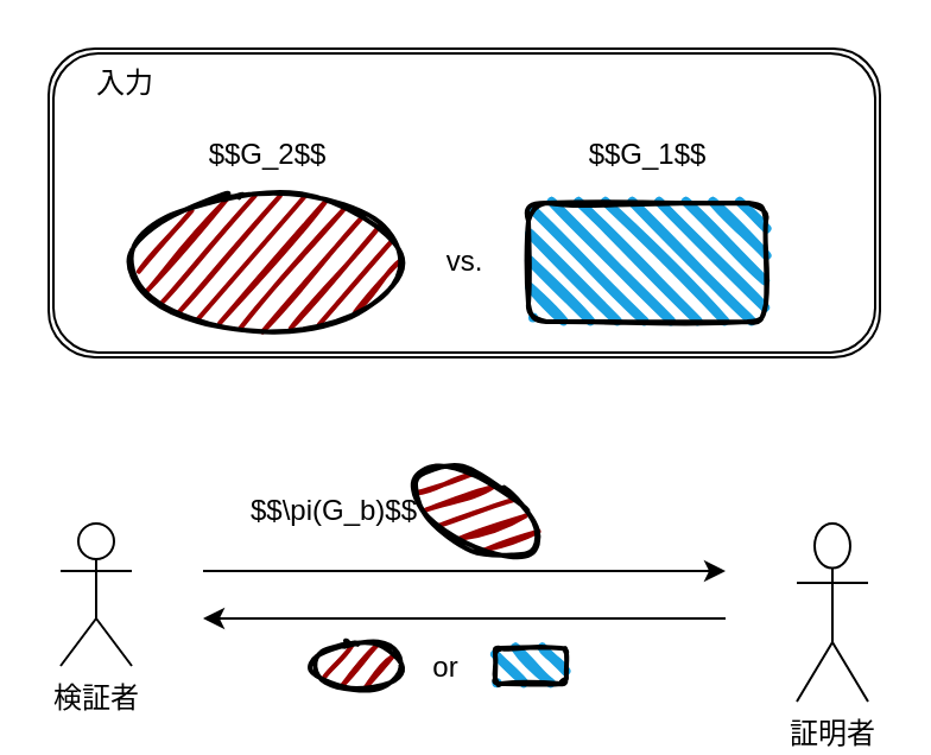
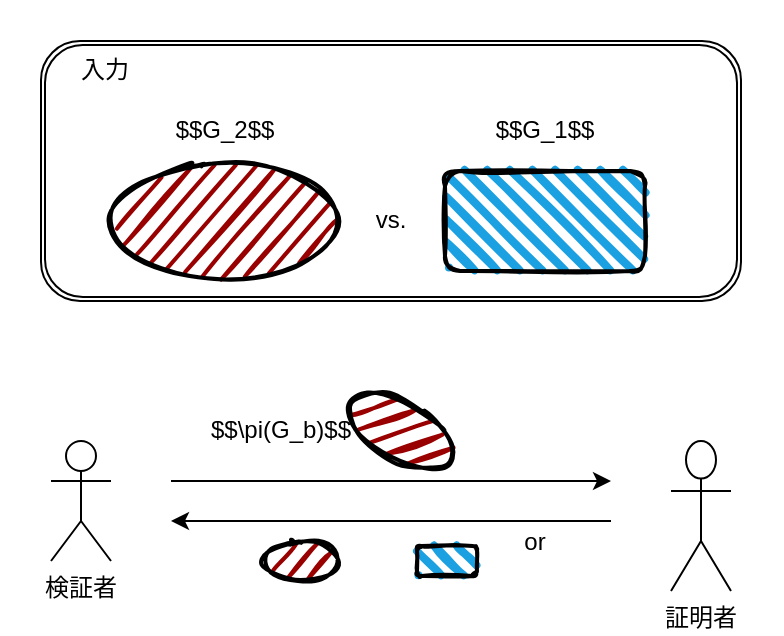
- <mxCell id="16" value="or" style="text;html=1;align=center;verticalAlign=middle;resizable=0;points=[];autosize=1;strokeColor=none;fillColor=none;" vertex="1" parent="1"><mxGeometry x="172" y="266" width="30" height="30" as="geometry" /></mxCell>
+ <mxCell id="16" value="or" style="text;html=1;align=center;verticalAlign=middle;resizable=0;points=[];autosize=1;strokeColor=none;fillColor=none;" vertex="1" parent="1"><mxGeometry x="252" y="256" width="30" height="30" as="geometry" /></mxCell>
